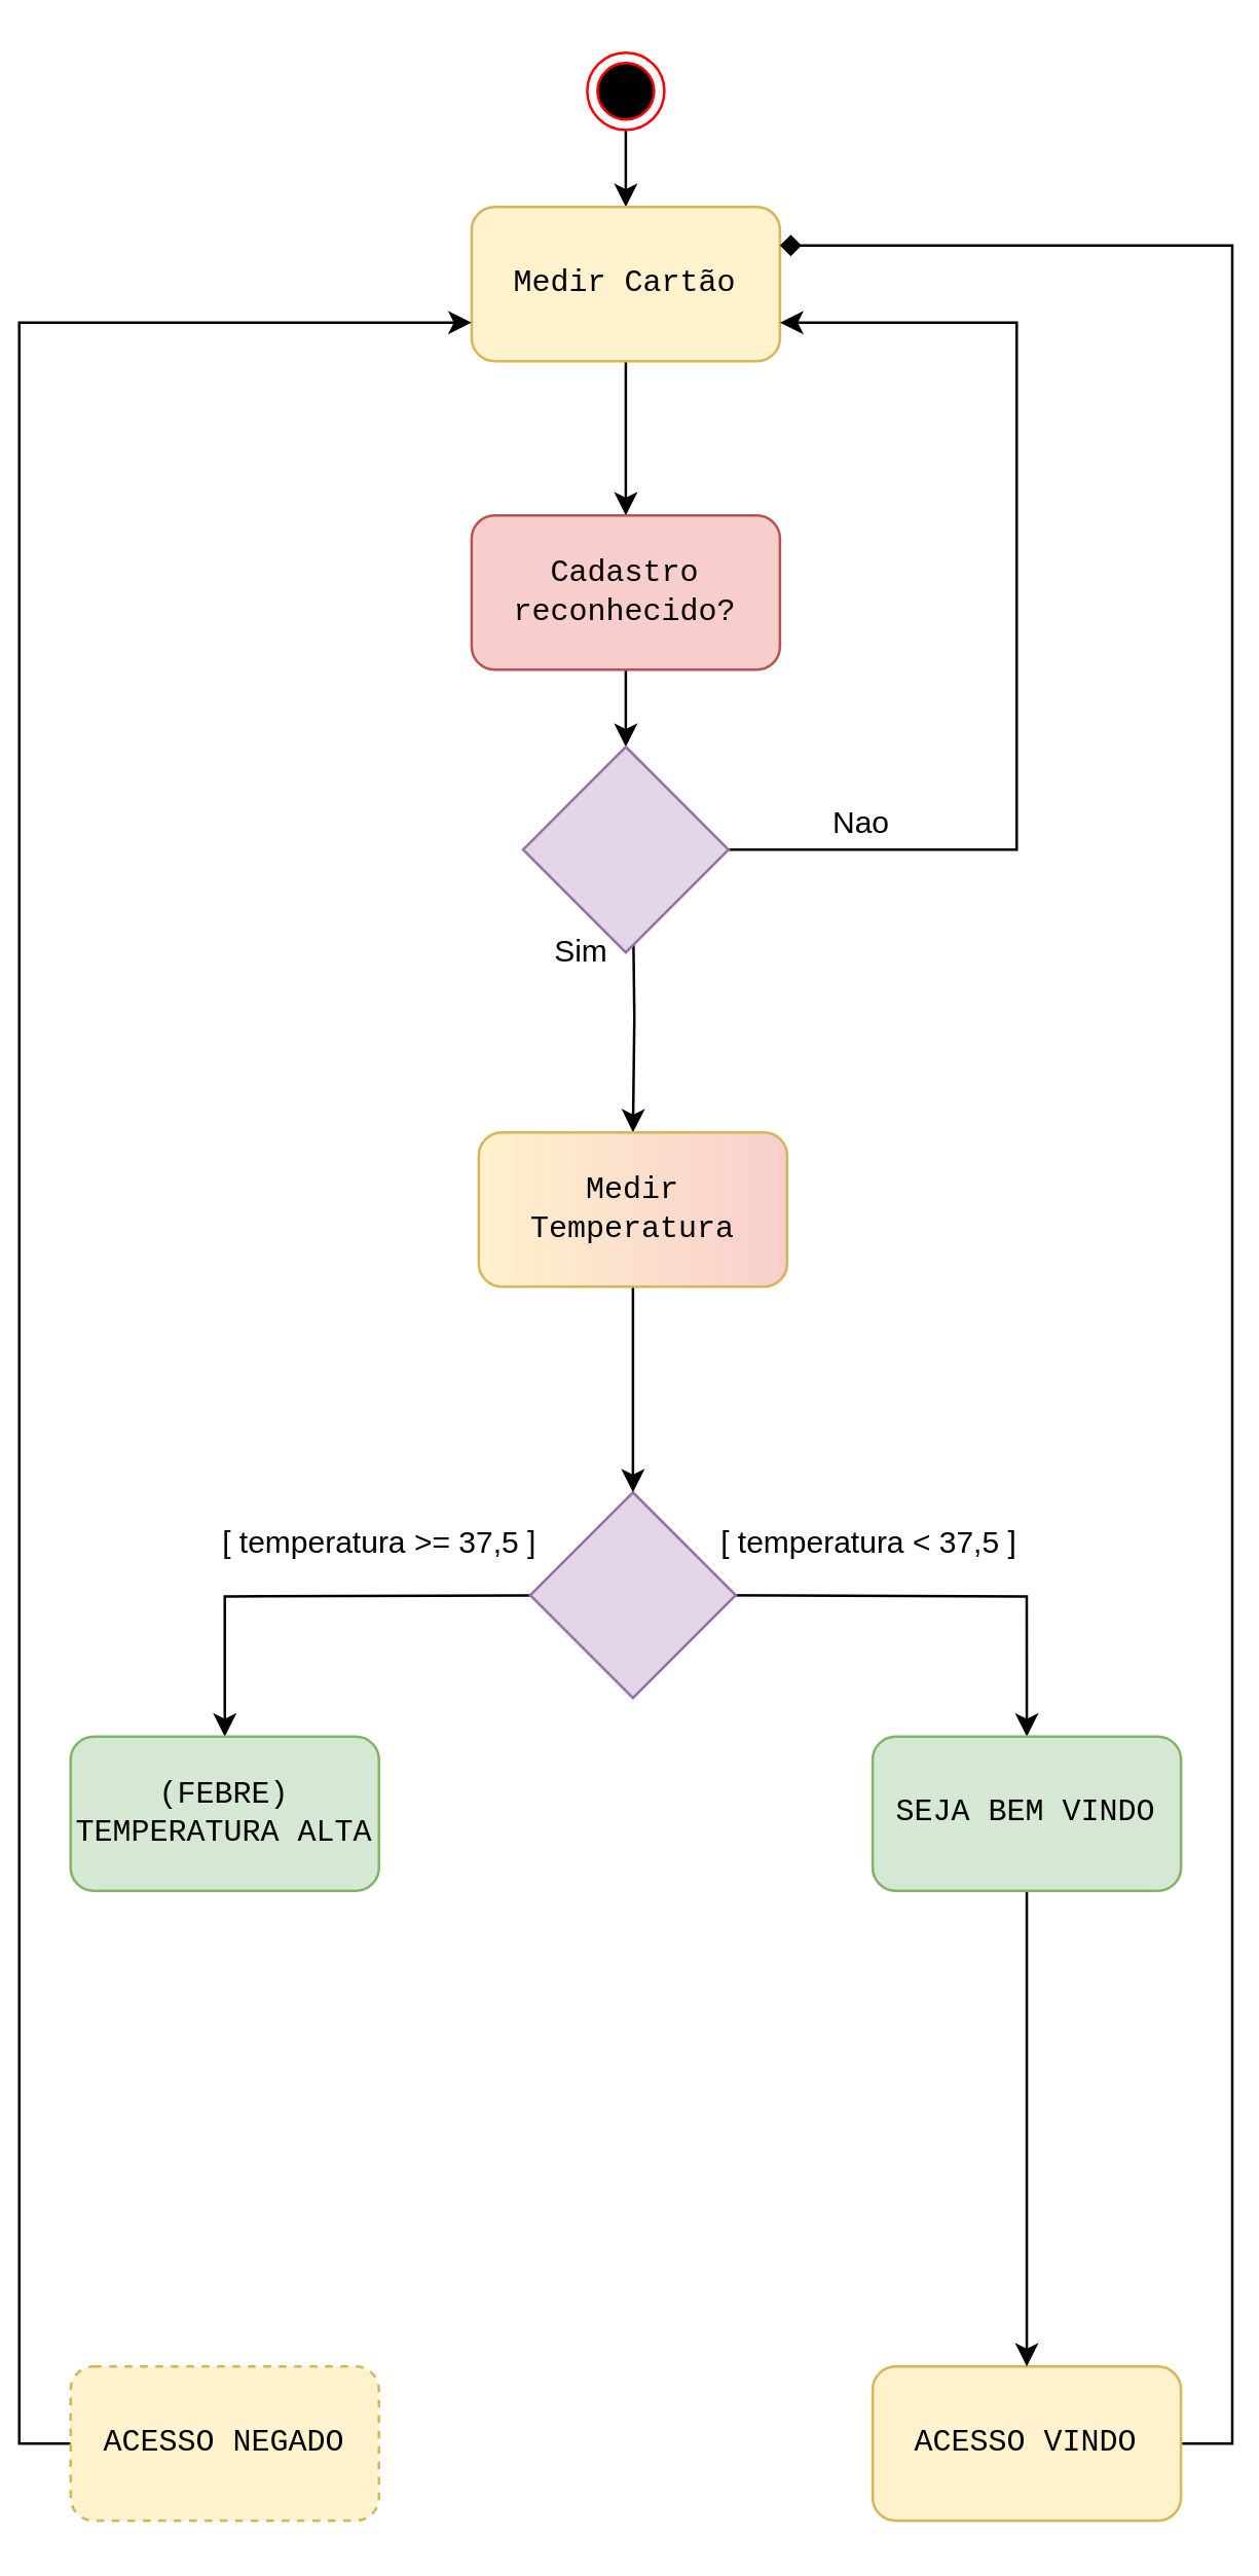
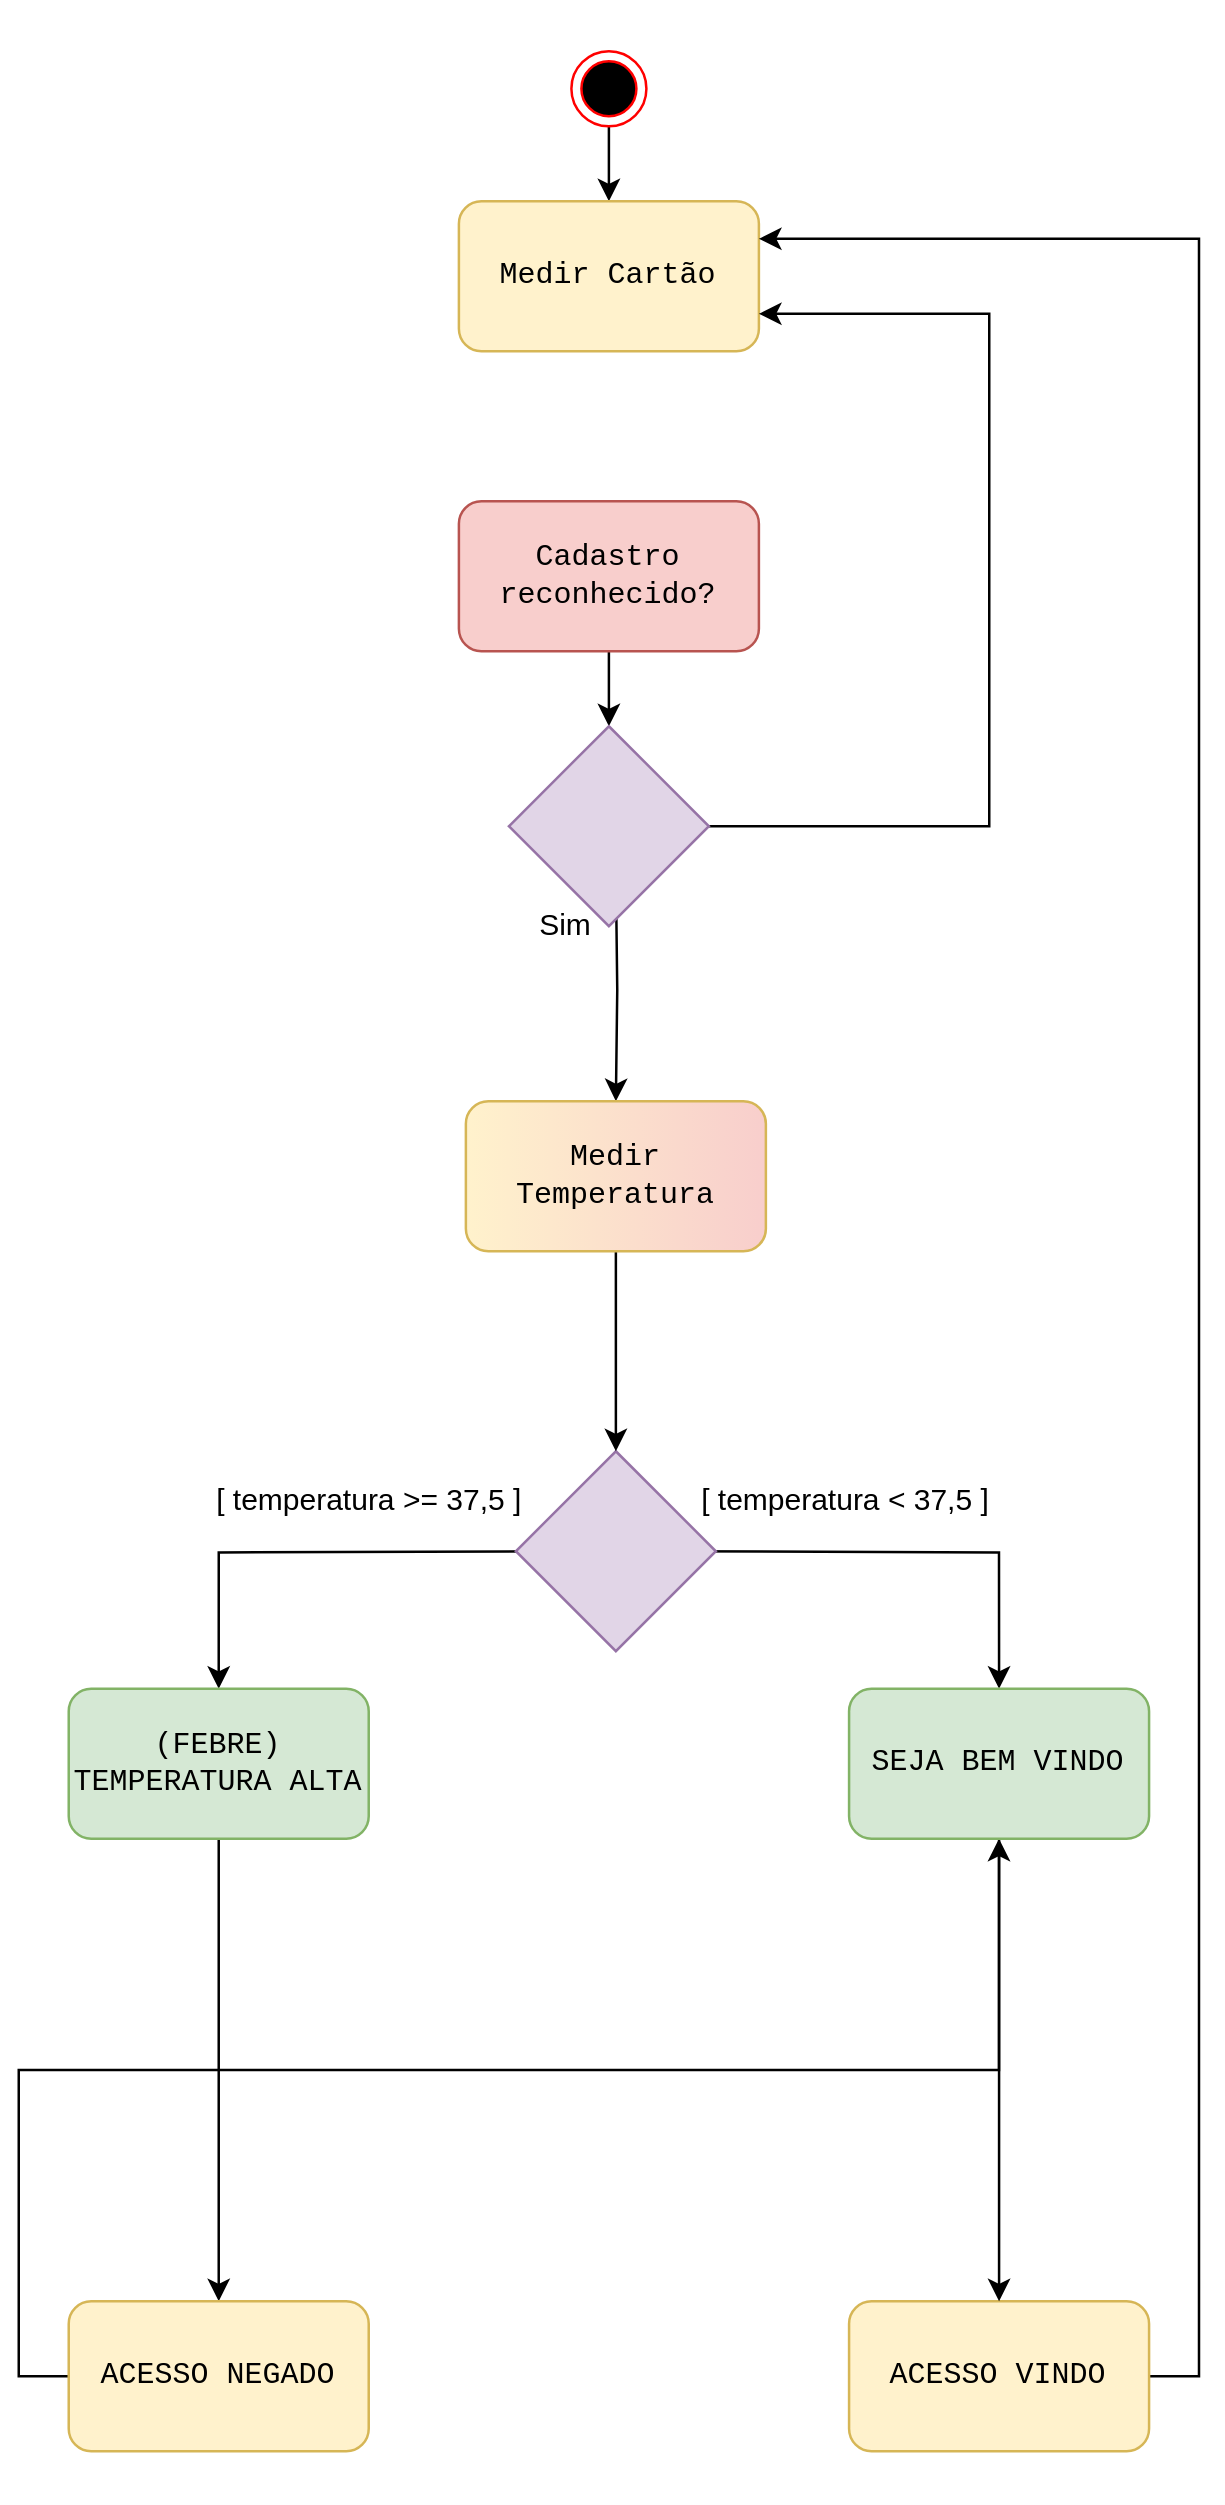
- <mxCell id="24" style="edgeStyle=orthogonalEdgeStyle;rounded=0;orthogonalLoop=1;jettySize=auto;html=1;exitX=1;exitY=0.5;exitDx=0;exitDy=0;entryX=1;entryY=0.25;entryDx=0;entryDy=0;endArrow=diamond;" parent="1" source="25" target="5" edge="1"><mxGeometry relative="1" as="geometry" /></mxCell>
+ <mxCell id="24" style="edgeStyle=orthogonalEdgeStyle;rounded=0;orthogonalLoop=1;jettySize=auto;html=1;exitX=1;exitY=0.5;exitDx=0;exitDy=0;entryX=1;entryY=0.25;entryDx=0;entryDy=0;" parent="1" source="25" target="5" edge="1"><mxGeometry relative="1" as="geometry" /></mxCell>
- <mxCell id="4" style="edgeStyle=orthogonalEdgeStyle;rounded=0;orthogonalLoop=1;jettySize=auto;html=1;exitX=0.5;exitY=1;exitDx=0;exitDy=0;entryX=0.5;entryY=0;entryDx=0;entryDy=0;" parent="1" source="5" target="12" edge="1"><mxGeometry relative="1" as="geometry" /></mxCell>
- <mxCell id="17" value="Nao" style="text;html=1;strokeColor=none;fillColor=none;align=center;verticalAlign=middle;whiteSpace=wrap;rounded=0;" parent="1" vertex="1"><mxGeometry x="309.2" y="310" width="40" height="20" as="geometry" /></mxCell>
- <mxCell id="22" style="edgeStyle=orthogonalEdgeStyle;rounded=0;orthogonalLoop=1;jettySize=auto;html=1;exitX=0;exitY=0.5;exitDx=0;exitDy=0;entryX=0;entryY=0.75;entryDx=0;entryDy=0;" parent="1" source="23" target="5" edge="1"><mxGeometry relative="1" as="geometry" /></mxCell>
+ <mxCell id="22" style="edgeStyle=orthogonalEdgeStyle;rounded=0;orthogonalLoop=1;jettySize=auto;html=1;exitX=0;exitY=0.5;exitDx=0;exitDy=0;" parent="1" source="23" target="27" edge="1"><mxGeometry relative="1" as="geometry" /></mxCell>
+ <mxCell id="9" style="edgeStyle=orthogonalEdgeStyle;rounded=0;orthogonalLoop=1;jettySize=auto;html=1;exitX=0.5;exitY=1;exitDx=0;exitDy=0;entryX=0.5;entryY=0;entryDx=0;entryDy=0;" parent="1" source="10" target="23" edge="1"><mxGeometry relative="1" as="geometry" /></mxCell>
- <mxCell id="23" value="ACESSO NEGADO" style="rounded=1;whiteSpace=wrap;html=1;labelBackgroundColor=none;fontFamily=Courier New;align=center;fillColor=#fff2cc;strokeColor=#d6b656;dashed=1;" parent="1" vertex="1"><mxGeometry x="20.99" y="920" width="120" height="60" as="geometry" /></mxCell>
+ <mxCell id="23" value="ACESSO NEGADO" style="rounded=1;whiteSpace=wrap;html=1;labelBackgroundColor=none;fontFamily=Courier New;align=center;fillColor=#fff2cc;strokeColor=#d6b656;" parent="1" vertex="1"><mxGeometry x="20.99" y="920" width="120" height="60" as="geometry" /></mxCell>
